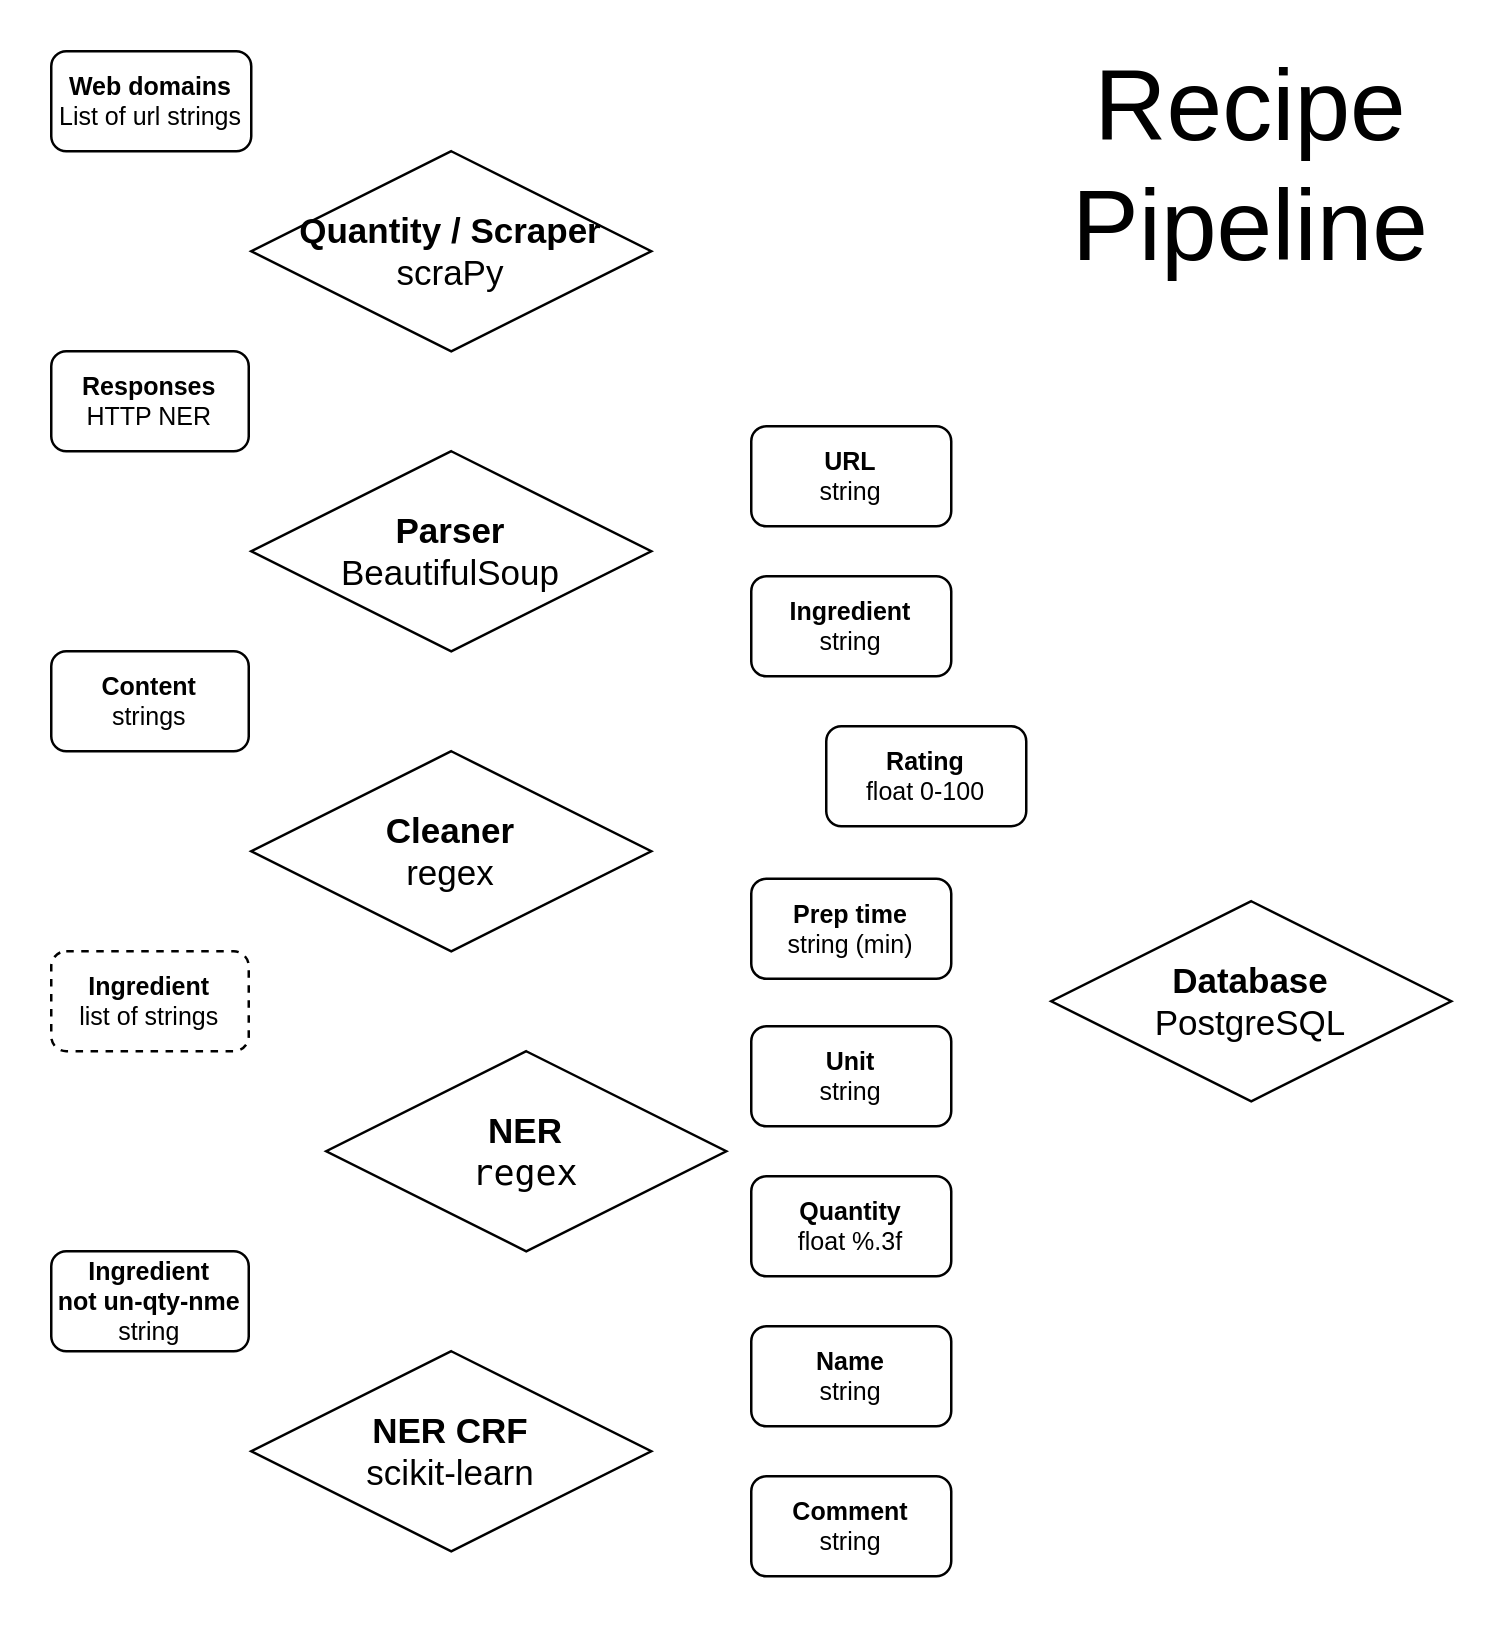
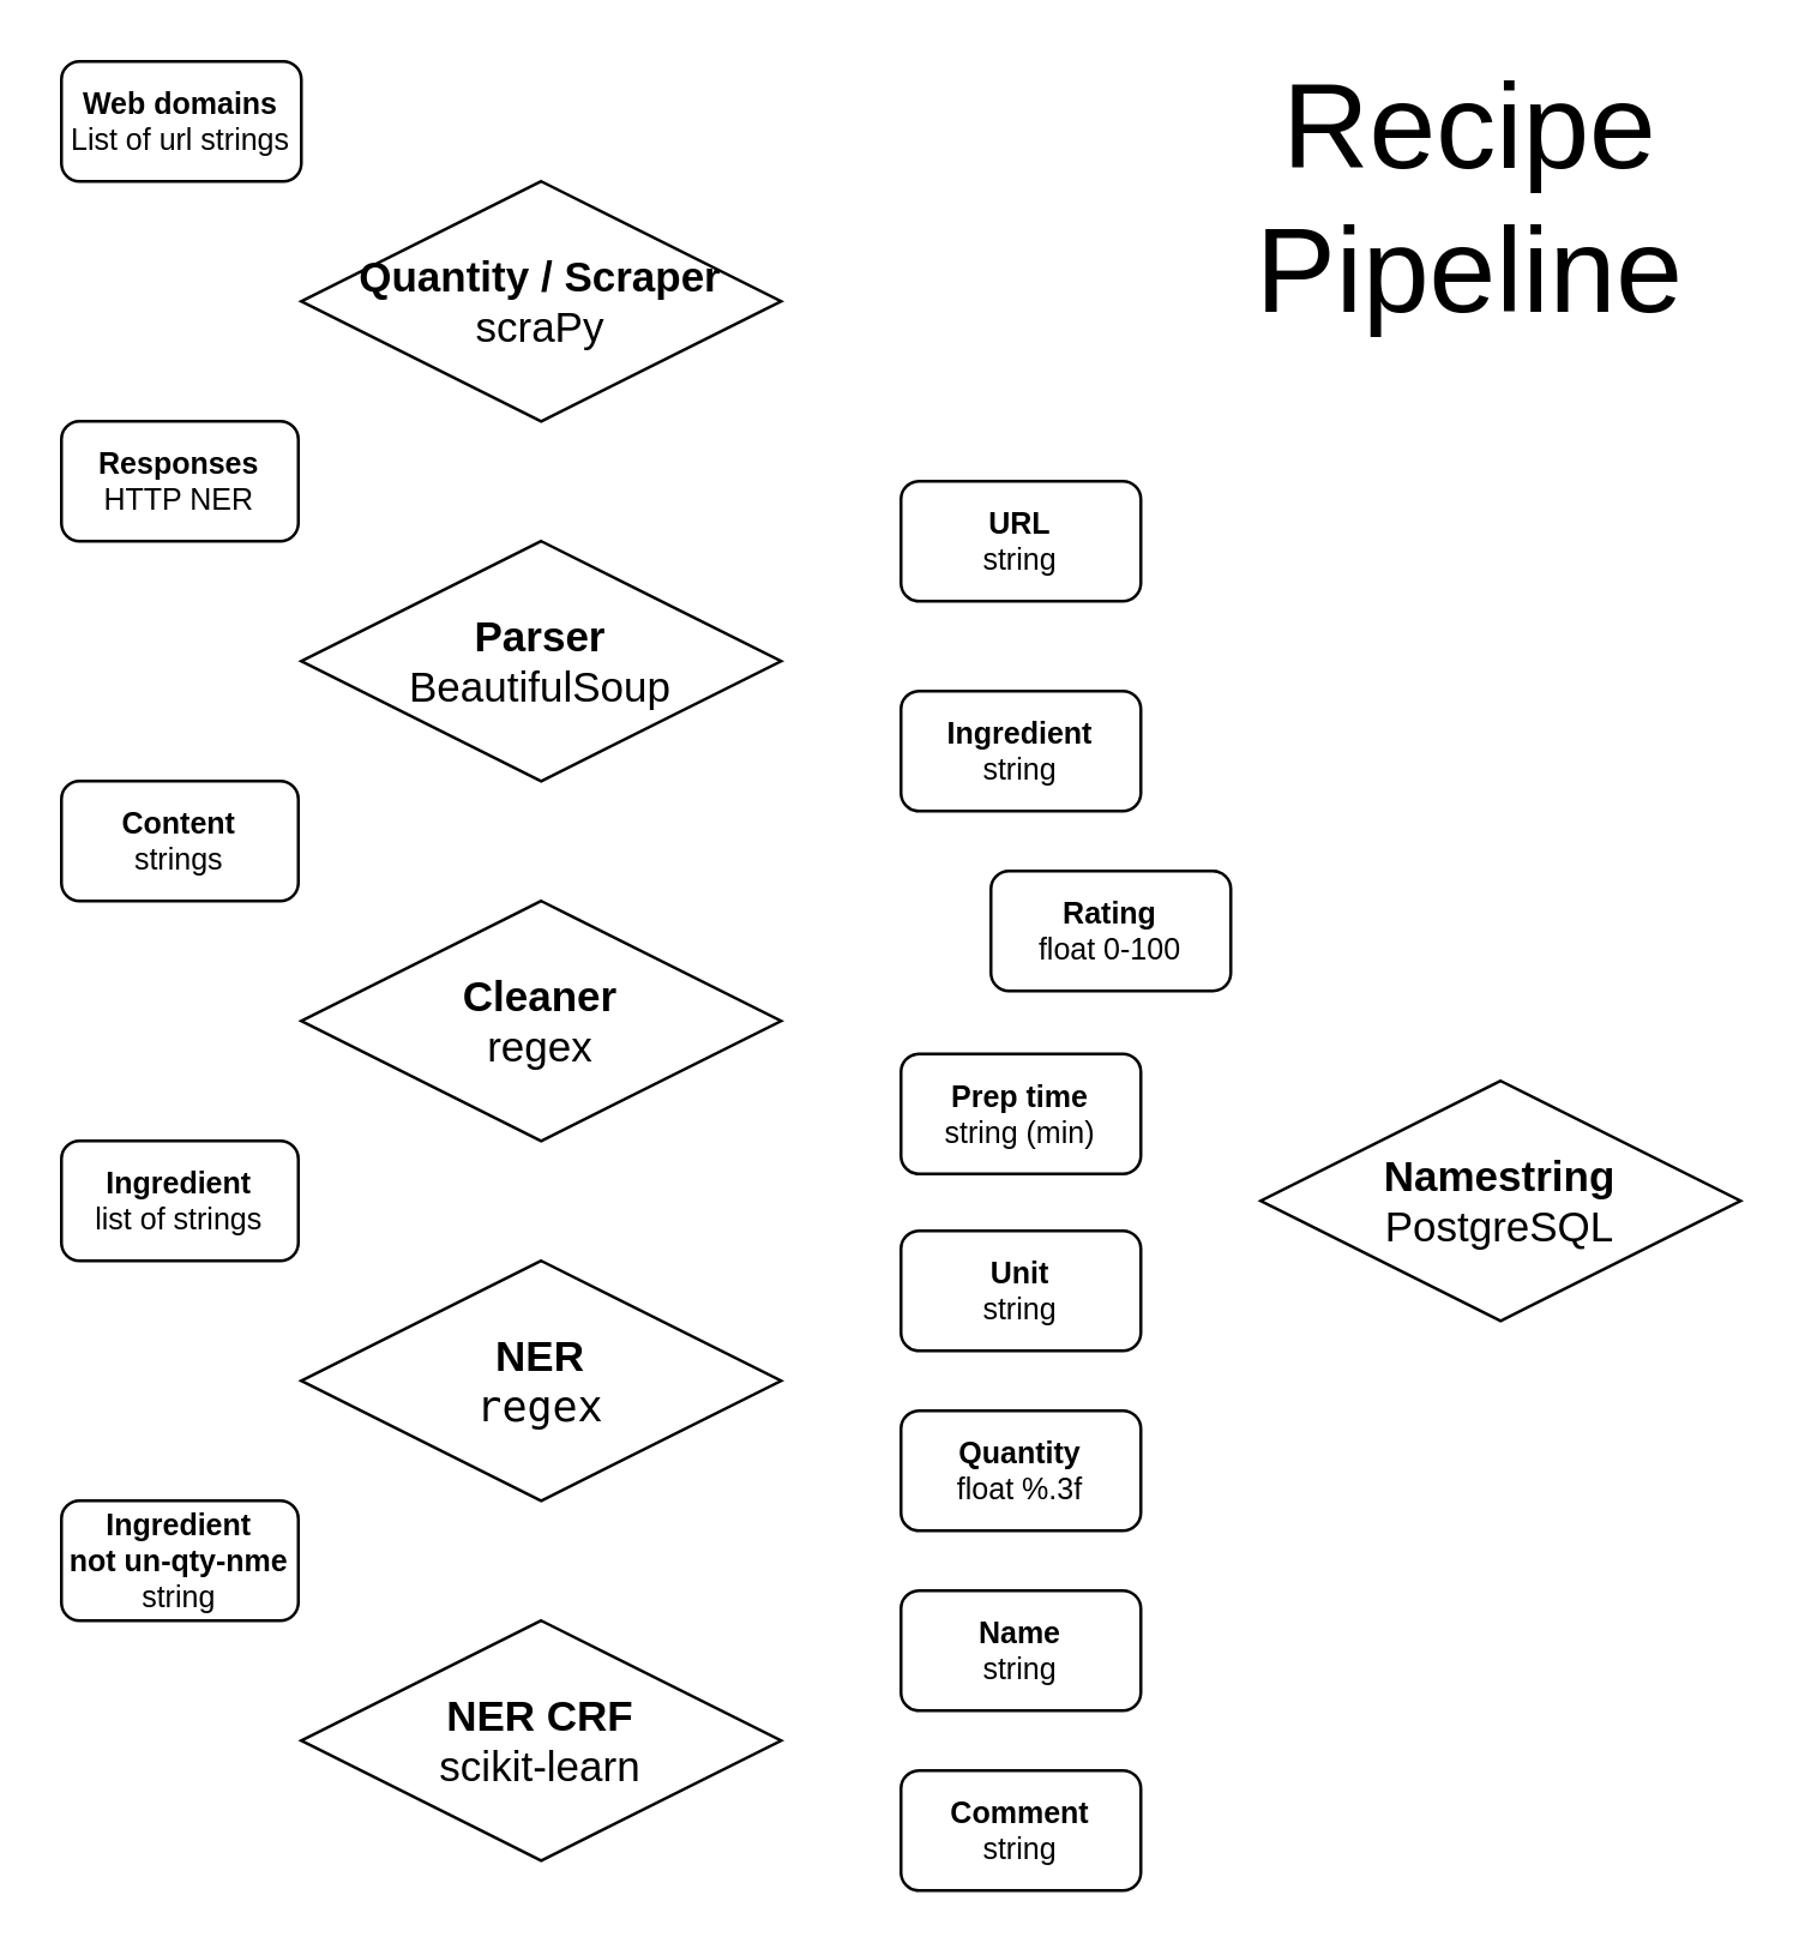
- <mxCell id="21" value="Recipe Pipeline" style="text;html=1;strokeColor=none;fillColor=none;align=center;verticalAlign=middle;whiteSpace=wrap;rounded=0;fontFamily=Helvetica;fontSize=40;" vertex="1" parent="1"><mxGeometry x="420" y="20" width="160" height="90" as="geometry" /></mxCell>
+ <mxCell id="21" value="Recipe Pipeline" style="text;html=1;strokeColor=none;fillColor=none;align=center;verticalAlign=middle;whiteSpace=wrap;rounded=0;fontFamily=Helvetica;fontSize=40;" vertex="1" parent="1"><mxGeometry x="410" y="20" width="160" height="90" as="geometry" /></mxCell>
- <mxCell id="19" value="&lt;font style=&quot;font-size: 10px&quot;&gt;&lt;b style=&quot;font-size: 10px&quot;&gt;URL&lt;br style=&quot;font-size: 10px&quot;&gt;&lt;/b&gt;string&lt;br style=&quot;font-size: 10px&quot;&gt;&lt;/font&gt;" style="rounded=1;whiteSpace=wrap;html=1;fontSize=10;" vertex="1" parent="1"><mxGeometry x="300" y="170" width="80" height="40" as="geometry" /></mxCell>
+ <mxCell id="19" value="&lt;font style=&quot;font-size: 10px&quot;&gt;&lt;b style=&quot;font-size: 10px&quot;&gt;URL&lt;br style=&quot;font-size: 10px&quot;&gt;&lt;/b&gt;string&lt;br style=&quot;font-size: 10px&quot;&gt;&lt;/font&gt;" style="rounded=1;whiteSpace=wrap;html=1;fontSize=10;" vertex="1" parent="1"><mxGeometry x="300" y="160" width="80" height="40" as="geometry" /></mxCell>
- <mxCell id="9" value="&lt;font style=&quot;font-size: 10px&quot;&gt;&lt;b style=&quot;font-size: 10px&quot;&gt;Ingredient&lt;br style=&quot;font-size: 10px&quot;&gt;&lt;/b&gt;list of strings&lt;br style=&quot;font-size: 10px&quot;&gt;&lt;/font&gt;" style="rounded=1;whiteSpace=wrap;html=1;fontSize=10;dashed=1;" vertex="1" parent="1"><mxGeometry x="20" y="380" width="79" height="40" as="geometry" /></mxCell>
+ <mxCell id="9" value="&lt;font style=&quot;font-size: 10px&quot;&gt;&lt;b style=&quot;font-size: 10px&quot;&gt;Ingredient&lt;br style=&quot;font-size: 10px&quot;&gt;&lt;/b&gt;list of strings&lt;br style=&quot;font-size: 10px&quot;&gt;&lt;/font&gt;" style="rounded=1;whiteSpace=wrap;html=1;fontSize=10;" vertex="1" parent="1"><mxGeometry x="20" y="380" width="79" height="40" as="geometry" /></mxCell>
- <mxCell id="16" value="&lt;b&gt;Database&lt;br&gt;&lt;/b&gt;PostgreSQL" style="rhombus;whiteSpace=wrap;html=1;fontSize=14;" vertex="1" parent="1"><mxGeometry x="420" y="360" width="160" height="80" as="geometry" /></mxCell>
+ <mxCell id="16" value="&lt;b&gt;Namestring&lt;br&gt;&lt;/b&gt;PostgreSQL" style="rhombus;whiteSpace=wrap;html=1;fontSize=14;" vertex="1" parent="1"><mxGeometry x="420" y="360" width="160" height="80" as="geometry" /></mxCell>
- <mxCell id="4" value="&lt;font style=&quot;font-size: 14px&quot;&gt;&lt;b&gt;NER&lt;/b&gt;&lt;br&gt;&lt;span style=&quot;font-family: monospace ; white-space: nowrap&quot;&gt;regex&lt;/span&gt;&lt;br&gt;&lt;/font&gt;" style="rhombus;whiteSpace=wrap;html=1;fontSize=14;horizontal=1;verticalAlign=middle;" vertex="1" parent="1"><mxGeometry x="130" y="420" width="160" height="80" as="geometry" /></mxCell>
+ <mxCell id="4" value="&lt;font style=&quot;font-size: 14px&quot;&gt;&lt;b&gt;NER&lt;/b&gt;&lt;br&gt;&lt;span style=&quot;font-family: monospace ; white-space: nowrap&quot;&gt;regex&lt;/span&gt;&lt;br&gt;&lt;/font&gt;" style="rhombus;whiteSpace=wrap;html=1;fontSize=14;horizontal=1;verticalAlign=middle;" vertex="1" parent="1"><mxGeometry x="100" y="420" width="160" height="80" as="geometry" /></mxCell>
